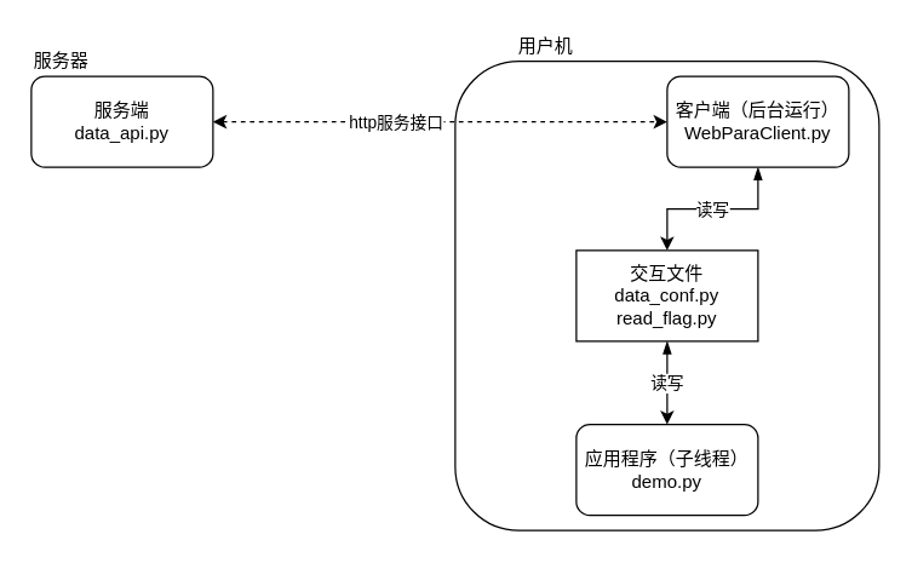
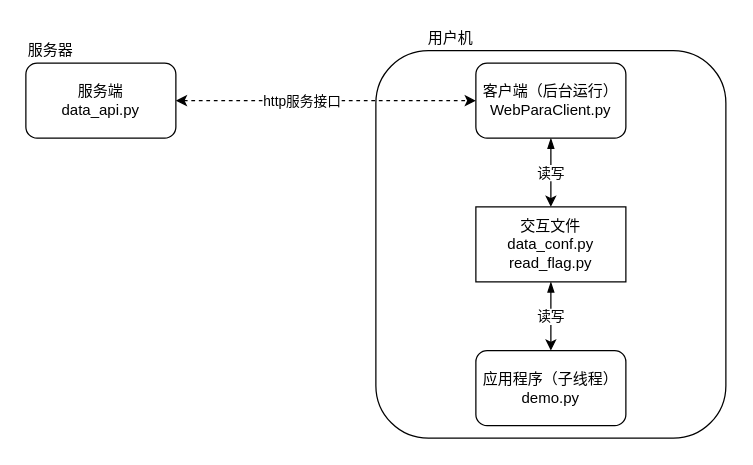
- <mxCell id="5" value="客户端（后台运行）&lt;br&gt;WebParaClient.py" style="rounded=1;whiteSpace=wrap;html=1;" vertex="1" parent="1"><mxGeometry x="440" y="50" width="120" height="60" as="geometry" /></mxCell>
+ <mxCell id="5" value="客户端（后台运行）&lt;br&gt;WebParaClient.py" style="rounded=1;whiteSpace=wrap;html=1;" vertex="1" parent="1"><mxGeometry x="380" y="50" width="120" height="60" as="geometry" /></mxCell>
